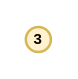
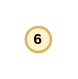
- <mxCell id="4" value="3" style="text;html=1;strokeColor=none;fillColor=none;align=center;verticalAlign=middle;whiteSpace=wrap;rounded=0;fontStyle=1" parent="2" vertex="1"><mxGeometry x="5" y="1" width="10" height="20" as="geometry" /></mxCell>
+ <mxCell id="4" value="6" style="text;html=1;strokeColor=none;fillColor=none;align=center;verticalAlign=middle;whiteSpace=wrap;rounded=0;fontStyle=1" parent="2" vertex="1"><mxGeometry x="5" y="1" width="10" height="20" as="geometry" /></mxCell>
